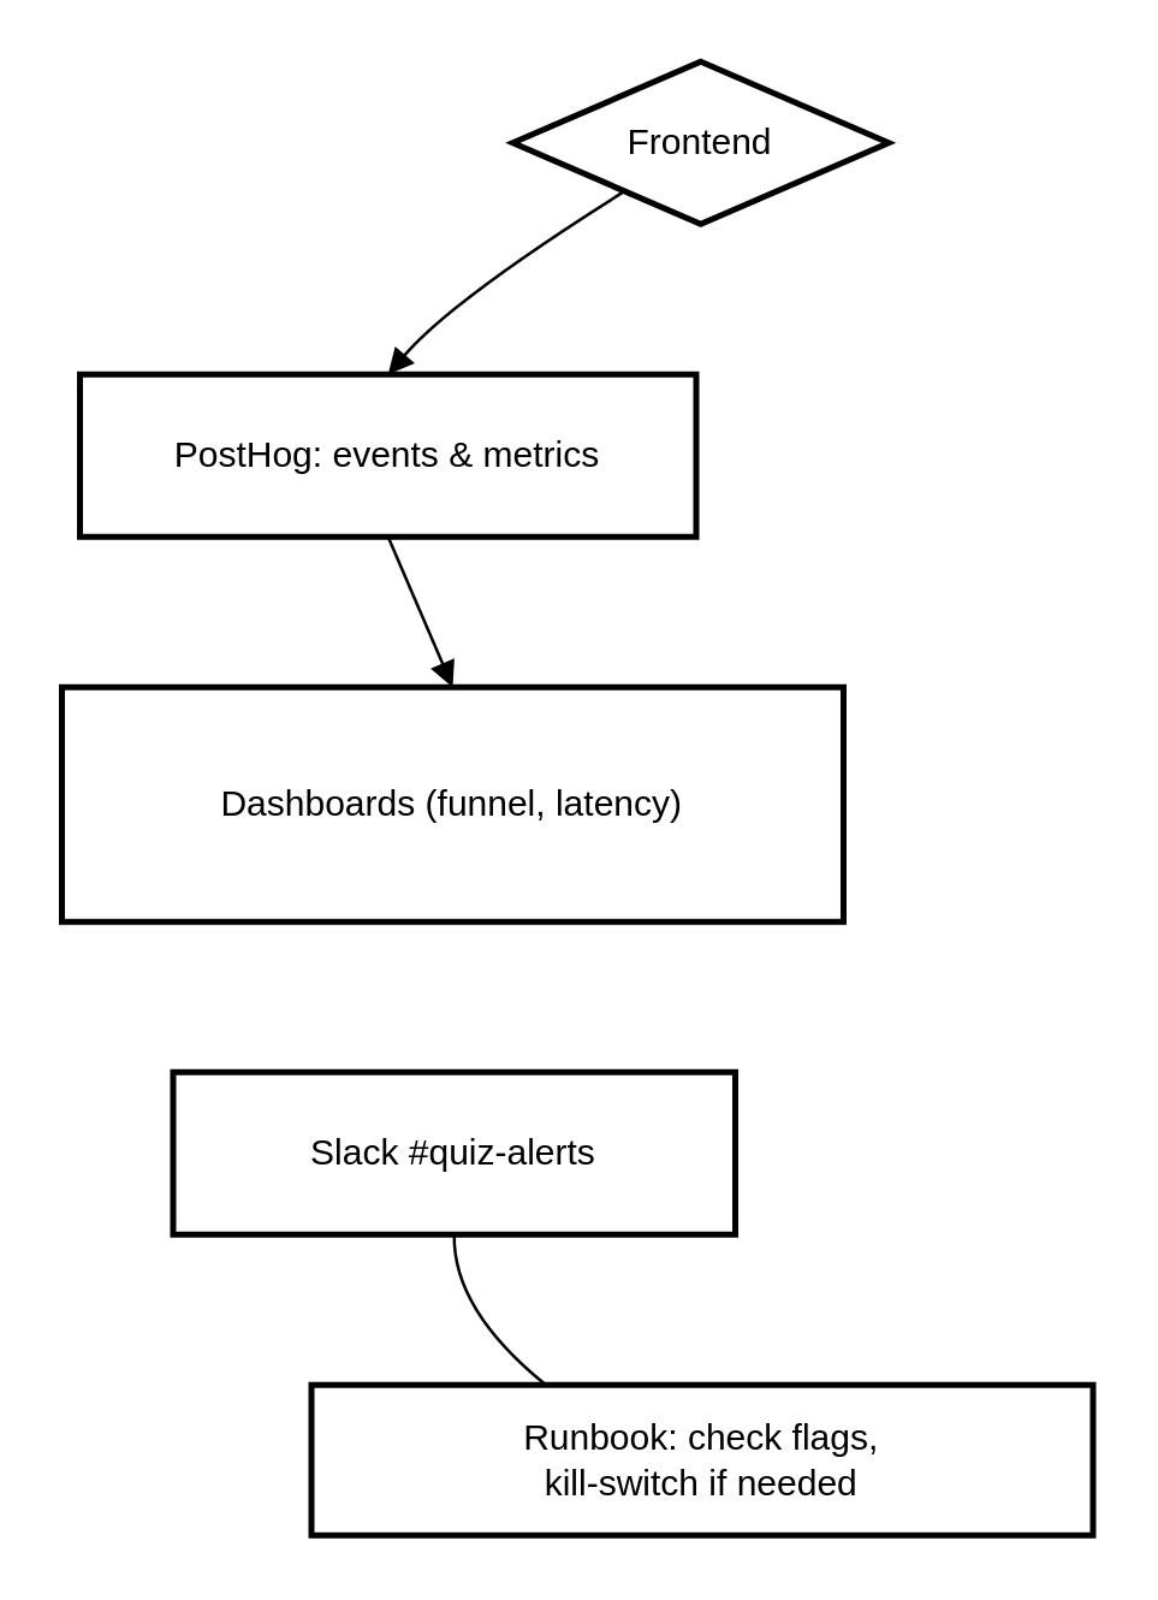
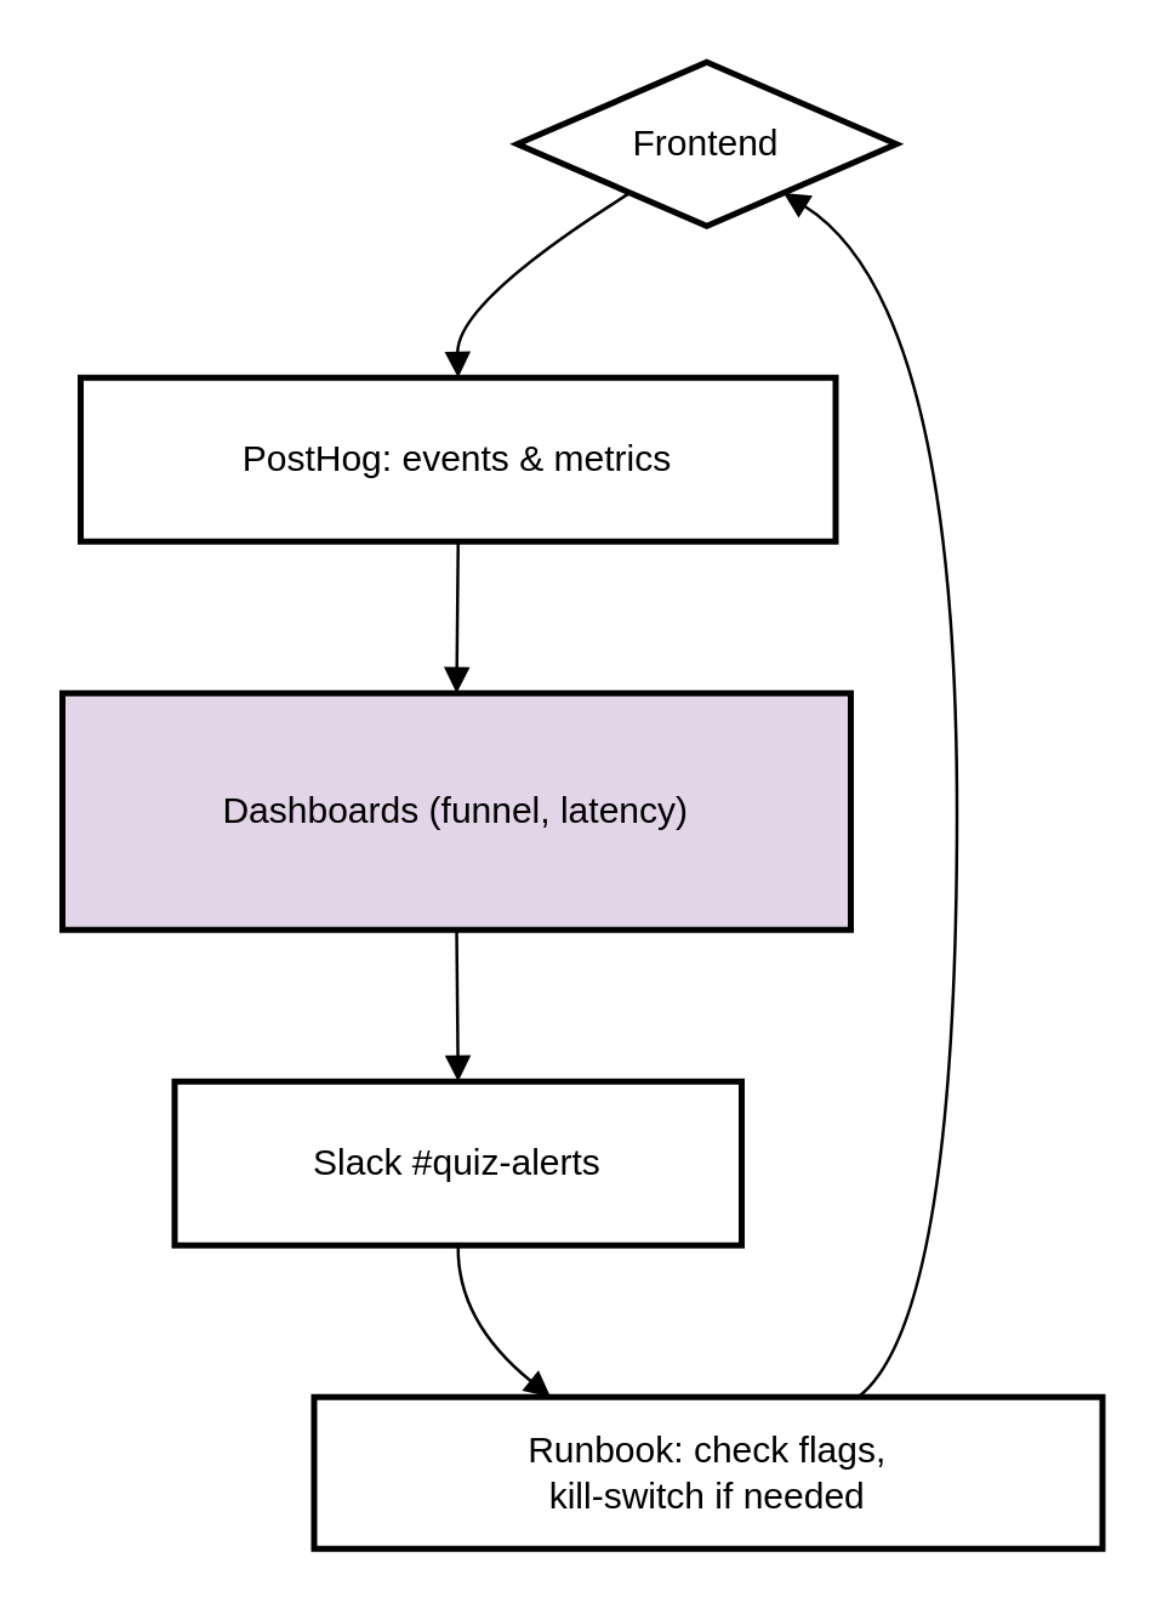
- <mxCell id="3" value="PostHog: events &amp; metrics" style="whiteSpace=wrap;strokeWidth=2;" vertex="1" parent="1"><mxGeometry x="26" y="124" width="205" height="54" as="geometry" /></mxCell>
+ <mxCell id="3" value="PostHog: events &amp; metrics" style="whiteSpace=wrap;strokeWidth=2;" vertex="1" parent="1"><mxGeometry x="26" y="124" width="249" height="54" as="geometry" /></mxCell>
+ <mxCell id="11" value="" style="curved=1;startArrow=none;endArrow=block;exitX=0.69;exitY=0;entryX=0.84;entryY=1;rounded=0;" edge="1" parent="1" source="6" target="2"><mxGeometry relative="1" as="geometry"><Array as="points"><mxPoint x="315" y="435" /><mxPoint x="315" y="99" /></Array></mxGeometry></mxCell>
- <mxCell id="4" value="Dashboards (funnel, latency)" style="whiteSpace=wrap;strokeWidth=2;" vertex="1" parent="1"><mxGeometry x="20" y="228" width="260" height="78" as="geometry" /></mxCell>
+ <mxCell id="4" value="Dashboards (funnel, latency)" style="whiteSpace=wrap;strokeWidth=2;fillColor=#e1d5e7;" vertex="1" parent="1"><mxGeometry x="20" y="228" width="260" height="78" as="geometry" /></mxCell>
+ <mxCell id="9" value="" style="curved=1;startArrow=none;endArrow=block;exitX=0.5;exitY=1;entryX=0.5;entryY=0;rounded=0;" edge="1" parent="1" source="4" target="5"><mxGeometry relative="1" as="geometry"><Array as="points" /></mxGeometry></mxCell>
- <mxCell id="10" value="" style="curved=1;startArrow=none;endArrow=none;exitX=0.5;exitY=1;entryX=0.3;entryY=0;rounded=0;" edge="1" parent="1" source="5" target="6"><mxGeometry relative="1" as="geometry"><Array as="points"><mxPoint x="150" y="435" /></Array></mxGeometry></mxCell>
+ <mxCell id="10" value="" style="curved=1;startArrow=none;endArrow=block;exitX=0.5;exitY=1;entryX=0.3;entryY=0;rounded=0;" edge="1" parent="1" source="5" target="6"><mxGeometry relative="1" as="geometry"><Array as="points"><mxPoint x="150" y="435" /></Array></mxGeometry></mxCell>
